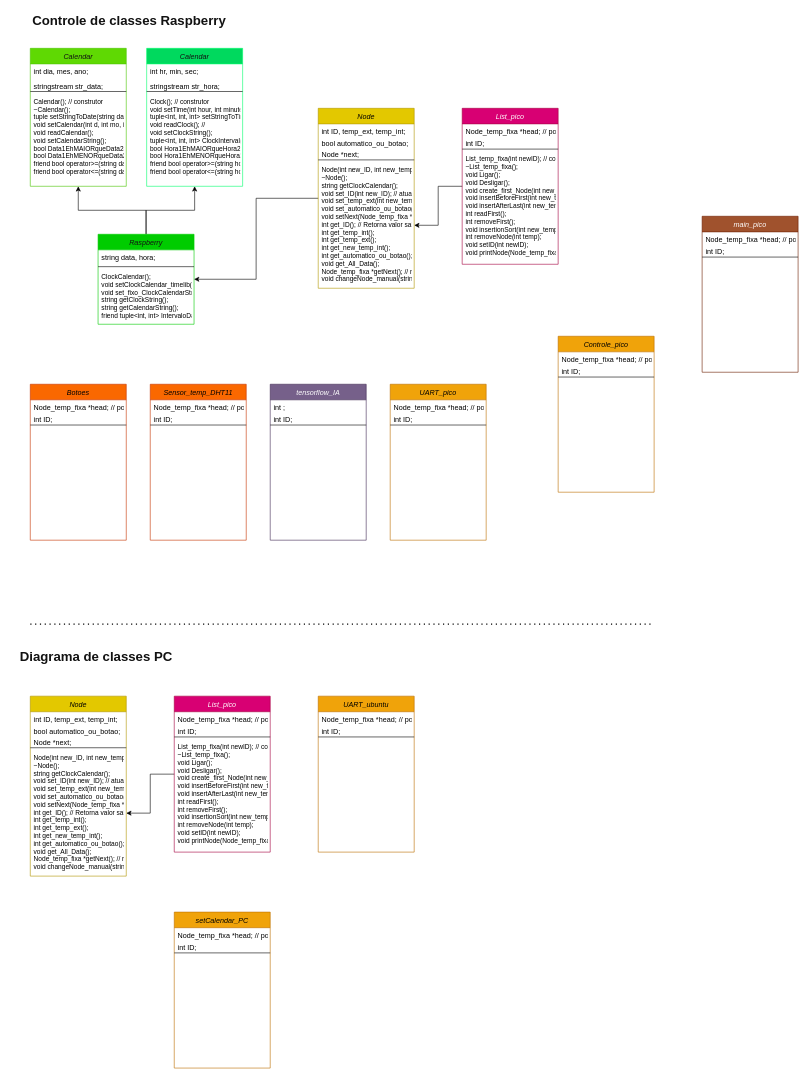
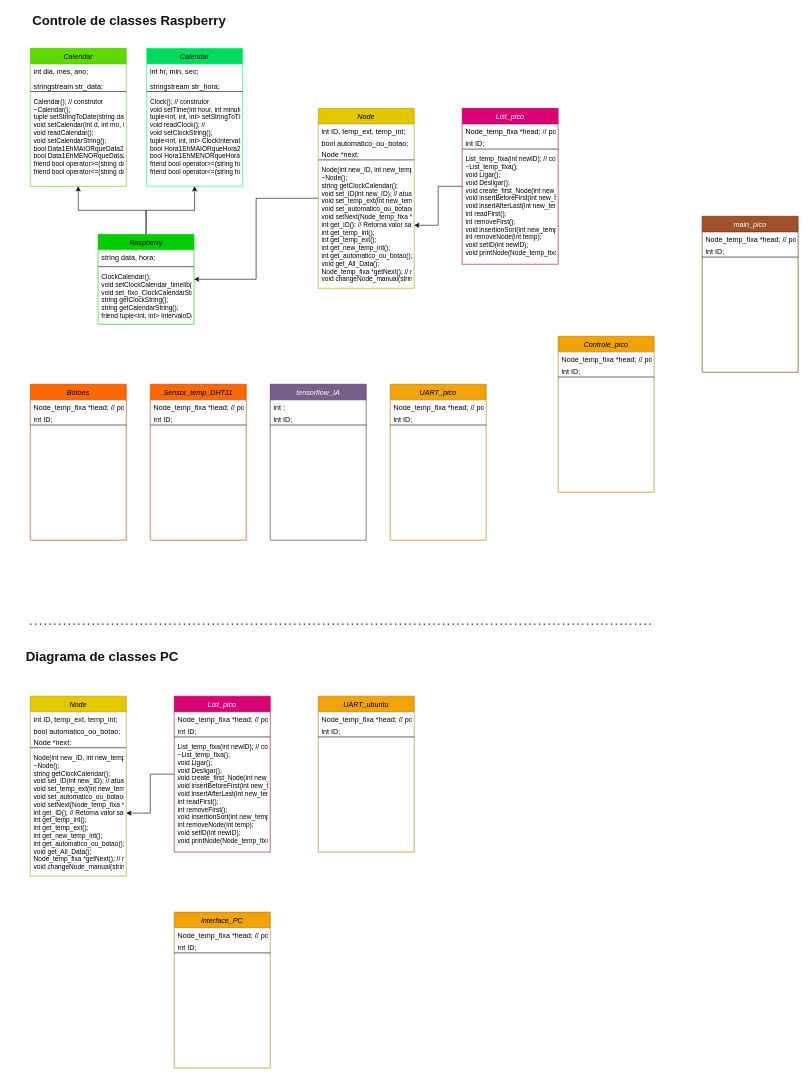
- <mxCell id="68" value="&lt;font style=&quot;font-size: 22px;&quot;&gt;Diagrama de classes PC&lt;/font&gt;" style="text;html=1;strokeColor=none;fillColor=none;align=center;verticalAlign=middle;whiteSpace=wrap;rounded=0;fontSize=22;fontColor=#121212;fontStyle=1" vertex="1" parent="1"><mxGeometry x="30" y="1080" width="260" height="30" as="geometry" /></mxCell>
+ <mxCell id="68" value="&lt;font style=&quot;font-size: 22px;&quot;&gt;Diagrama de classes PC&lt;/font&gt;" style="text;html=1;strokeColor=none;fillColor=none;align=center;verticalAlign=middle;whiteSpace=wrap;rounded=0;fontSize=22;fontColor=#121212;fontStyle=1" vertex="1" parent="1"><mxGeometry x="40" y="1080" width="260" height="30" as="geometry" /></mxCell>
- <mxCell id="74" value="setCalendar_PC" style="swimlane;fontStyle=2;align=center;verticalAlign=top;childLayout=stackLayout;horizontal=1;startSize=26;horizontalStack=0;resizeParent=1;resizeLast=0;collapsible=1;marginBottom=0;rounded=0;shadow=0;strokeWidth=1;fillColor=#f0a30a;strokeColor=#BD7000;fontColor=#000000;" vertex="1" parent="1"><mxGeometry x="290" y="1520" width="160" height="260" as="geometry"><mxRectangle x="-480" y="1000" width="160" height="26" as="alternateBounds" /></mxGeometry></mxCell>
+ <mxCell id="74" value="interface_PC" style="swimlane;fontStyle=2;align=center;verticalAlign=top;childLayout=stackLayout;horizontal=1;startSize=26;horizontalStack=0;resizeParent=1;resizeLast=0;collapsible=1;marginBottom=0;rounded=0;shadow=0;strokeWidth=1;fillColor=#f0a30a;strokeColor=#BD7000;fontColor=#000000;" vertex="1" parent="1"><mxGeometry x="290" y="1520" width="160" height="260" as="geometry"><mxRectangle x="-480" y="1000" width="160" height="26" as="alternateBounds" /></mxGeometry></mxCell>
